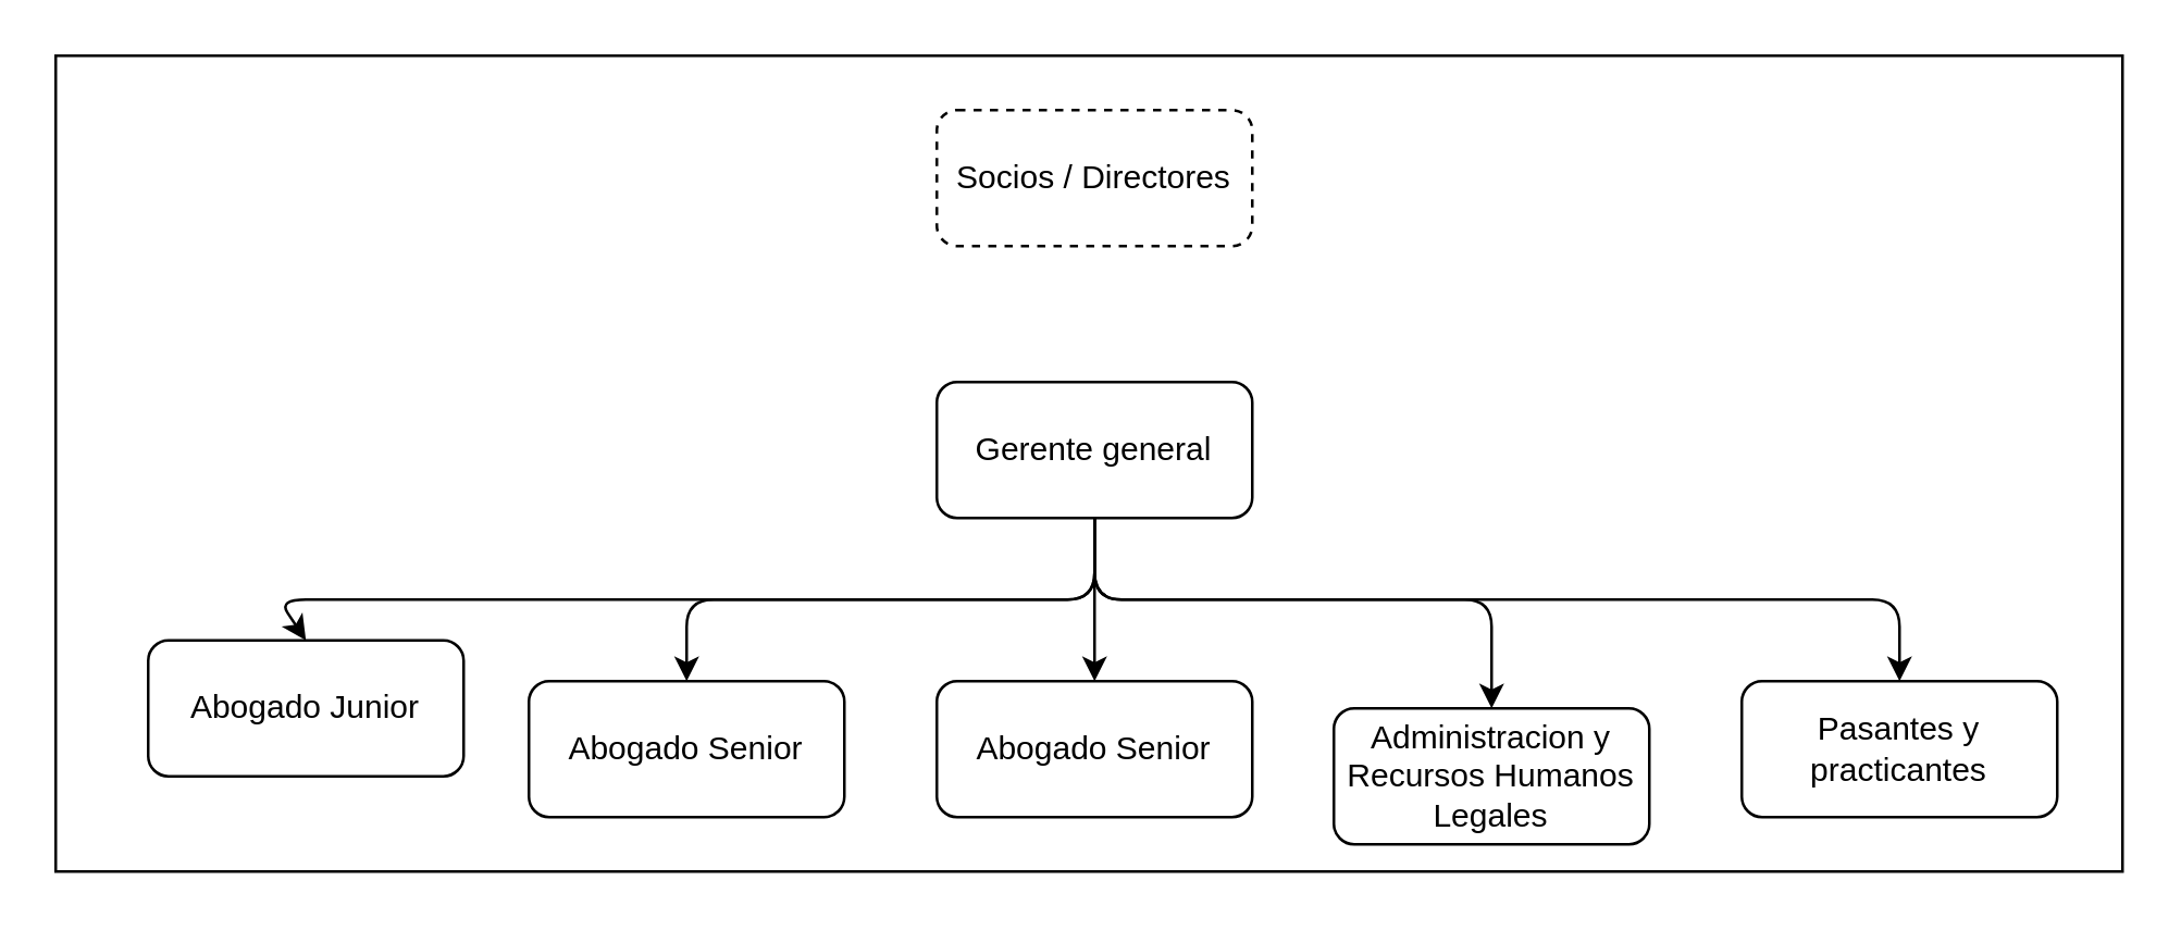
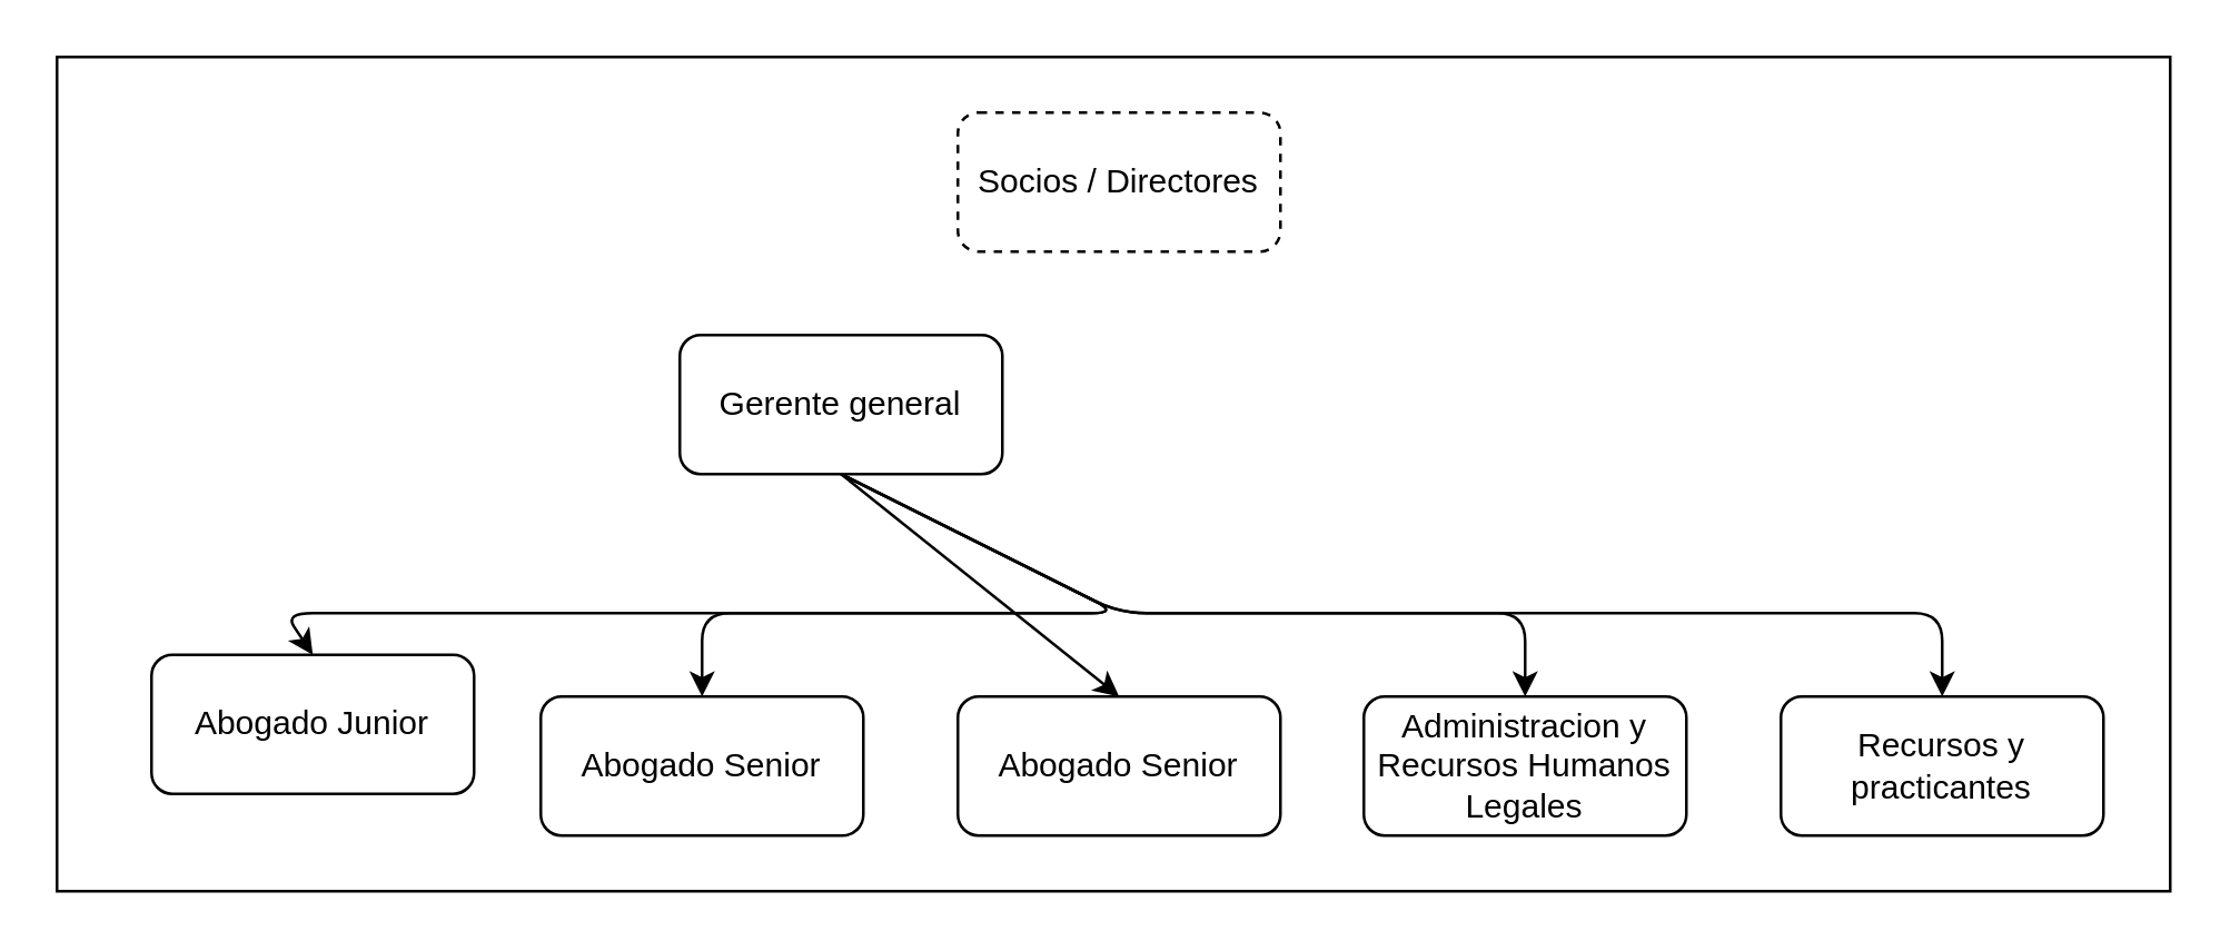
- <mxCell id="9" value="Gerente general" style="rounded=1;whiteSpace=wrap;html=1;" parent="1" vertex="1"><mxGeometry x="344" y="140" width="116" height="50" as="geometry" /></mxCell>
+ <mxCell id="9" value="Gerente general" style="rounded=1;whiteSpace=wrap;html=1;" parent="1" vertex="1"><mxGeometry x="244" y="120" width="116" height="50" as="geometry" /></mxCell>
- <mxCell id="14" value="Pasantes y practicantes" style="rounded=1;whiteSpace=wrap;html=1;" parent="1" vertex="1"><mxGeometry x="640" y="250" width="116" height="50" as="geometry" /></mxCell>
+ <mxCell id="14" value="Recursos y practicantes" style="rounded=1;whiteSpace=wrap;html=1;" parent="1" vertex="1"><mxGeometry x="640" y="250" width="116" height="50" as="geometry" /></mxCell>
- <mxCell id="13" value="Administracion y Recursos Humanos Legales" style="rounded=1;whiteSpace=wrap;html=1;" parent="1" vertex="1"><mxGeometry x="490" y="260" width="116" height="50" as="geometry" /></mxCell>
+ <mxCell id="13" value="Administracion y Recursos Humanos Legales" style="rounded=1;whiteSpace=wrap;html=1;" parent="1" vertex="1"><mxGeometry x="490" y="250" width="116" height="50" as="geometry" /></mxCell>
